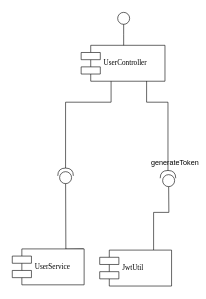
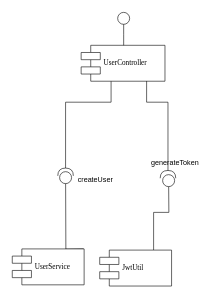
+ <mxCell id="10" value="createUser" style="text;html=1;strokeColor=none;fillColor=none;align=center;verticalAlign=middle;whiteSpace=wrap;rounded=0;" parent="1" vertex="1"><mxGeometry x="129" y="285" width="60" height="30" as="geometry" /></mxCell>
